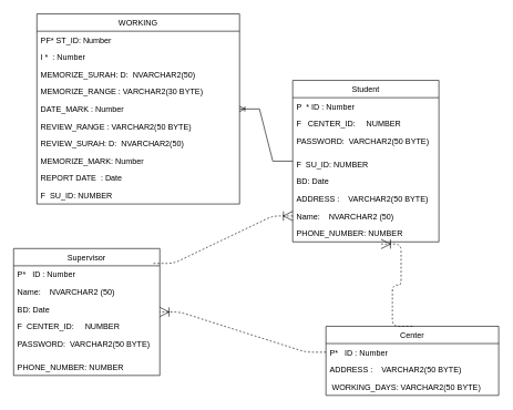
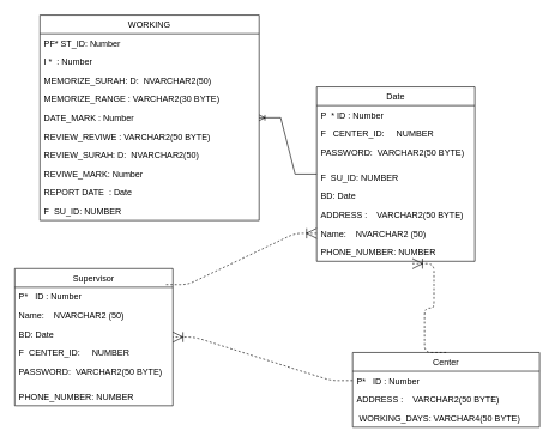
- <mxCell id="13" value="Student" style="swimlane;fontStyle=0;childLayout=stackLayout;horizontal=1;startSize=26;fillColor=none;horizontalStack=0;resizeParent=1;resizeParentMax=0;resizeLast=0;collapsible=1;marginBottom=0;" vertex="1" parent="1"><mxGeometry x="440" y="120" width="220" height="243" as="geometry" /></mxCell>
+ <mxCell id="13" value="Date" style="swimlane;fontStyle=0;childLayout=stackLayout;horizontal=1;startSize=26;fillColor=none;horizontalStack=0;resizeParent=1;resizeParentMax=0;resizeLast=0;collapsible=1;marginBottom=0;" vertex="1" parent="1"><mxGeometry x="440" y="120" width="220" height="243" as="geometry" /></mxCell>
- <mxCell id="8" value="REVIEW_RANGE : VARCHAR2(50 BYTE)&#10;&#10;" style="text;strokeColor=none;fillColor=none;align=left;verticalAlign=top;spacingLeft=4;spacingRight=4;overflow=hidden;rotatable=0;points=[[0,0.5],[1,0.5]];portConstraint=eastwest;" vertex="1" parent="2"><mxGeometry y="156" width="305" height="26" as="geometry" /></mxCell>
+ <mxCell id="8" value="REVIEW_REVIWE : VARCHAR2(50 BYTE)&#10;&#10;" style="text;strokeColor=none;fillColor=none;align=left;verticalAlign=top;spacingLeft=4;spacingRight=4;overflow=hidden;rotatable=0;points=[[0,0.5],[1,0.5]];portConstraint=eastwest;" vertex="1" parent="2"><mxGeometry y="156" width="305" height="26" as="geometry" /></mxCell>
- <mxCell id="10" value="MEMORIZE_MARK: Number" style="text;strokeColor=none;fillColor=none;align=left;verticalAlign=top;spacingLeft=4;spacingRight=4;overflow=hidden;rotatable=0;points=[[0,0.5],[1,0.5]];portConstraint=eastwest;" vertex="1" parent="2"><mxGeometry y="208" width="305" height="26" as="geometry" /></mxCell>
+ <mxCell id="10" value="REVIWE_MARK: Number" style="text;strokeColor=none;fillColor=none;align=left;verticalAlign=top;spacingLeft=4;spacingRight=4;overflow=hidden;rotatable=0;points=[[0,0.5],[1,0.5]];portConstraint=eastwest;" vertex="1" parent="2"><mxGeometry y="208" width="305" height="26" as="geometry" /></mxCell>
- <mxCell id="25" value=" WORKING_DAYS: VARCHAR2(50 BYTE)" style="text;strokeColor=none;fillColor=none;align=left;verticalAlign=top;spacingLeft=4;spacingRight=4;overflow=hidden;rotatable=0;points=[[0,0.5],[1,0.5]];portConstraint=eastwest;" vertex="1" parent="22"><mxGeometry y="78" width="260" height="26" as="geometry" /></mxCell>
+ <mxCell id="25" value=" WORKING_DAYS: VARCHAR4(50 BYTE)" style="text;strokeColor=none;fillColor=none;align=left;verticalAlign=top;spacingLeft=4;spacingRight=4;overflow=hidden;rotatable=0;points=[[0,0.5],[1,0.5]];portConstraint=eastwest;" vertex="1" parent="22"><mxGeometry y="78" width="260" height="26" as="geometry" /></mxCell>
